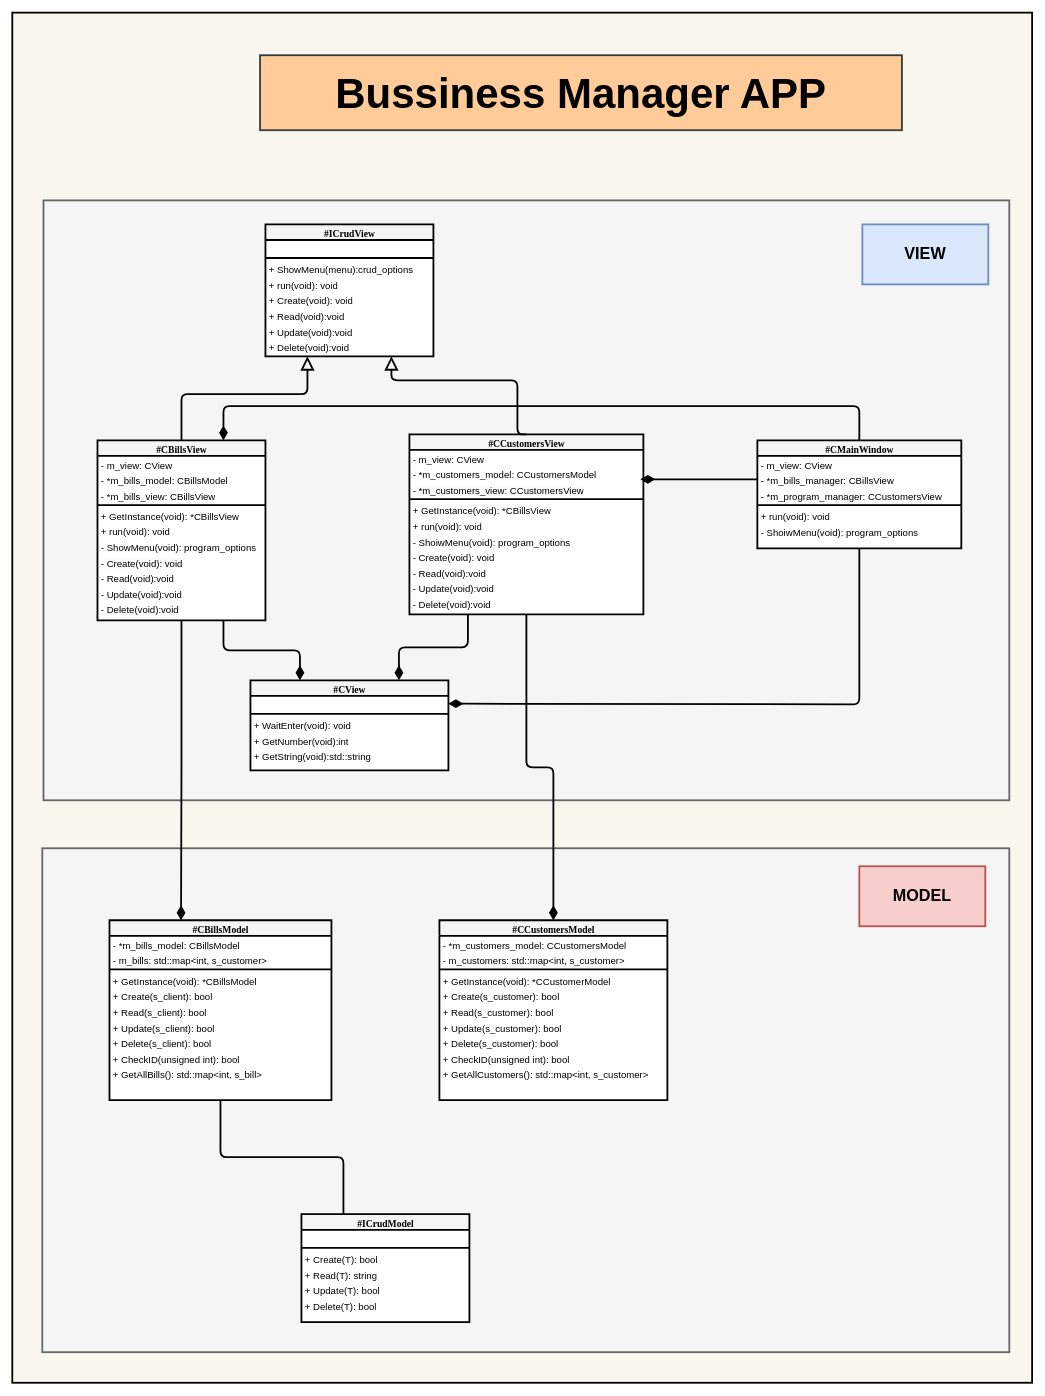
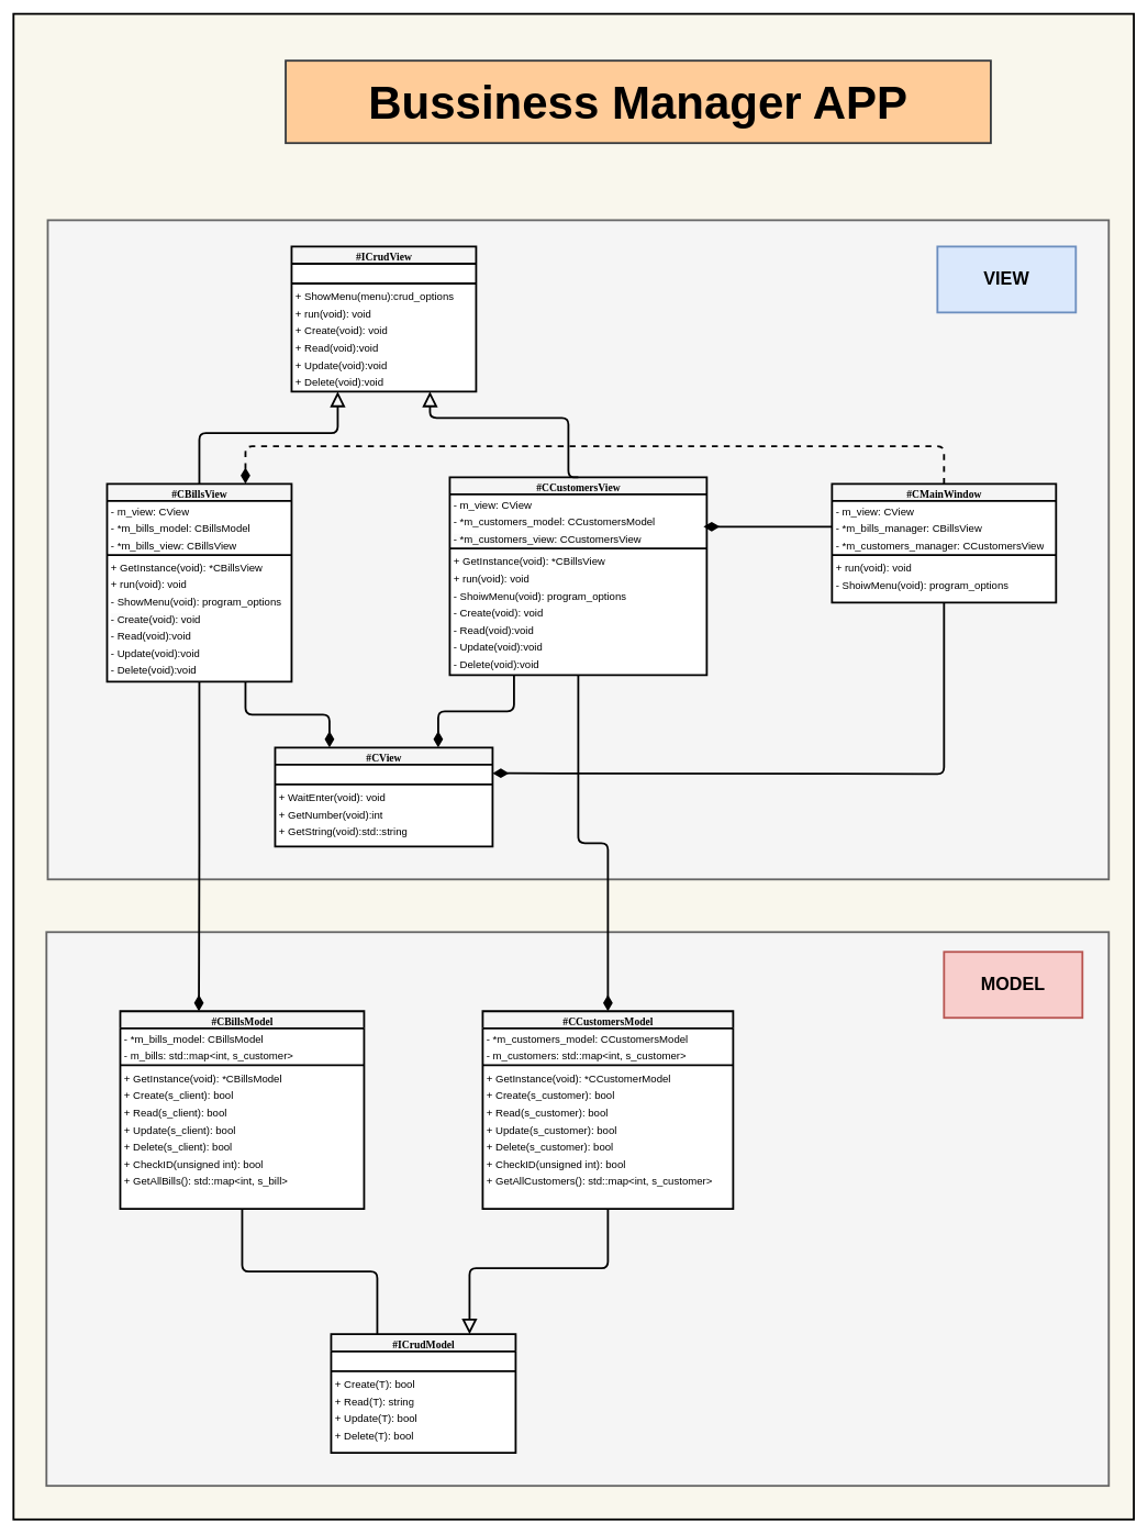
- <mxCell id="89" value="&lt;font style=&quot;font-size: 27px;&quot;&gt;VIEW&lt;/font&gt;" style="text;html=1;align=center;verticalAlign=middle;whiteSpace=wrap;rounded=0;fontSize=16;fontStyle=1;fillColor=#dae8fc;strokeColor=#6c8ebf;fontColor=#000000;strokeWidth=3;" parent="1" vertex="1"><mxGeometry x="1437" y="373" width="210" height="100" as="geometry" /></mxCell>
+ <mxCell id="89" value="&lt;font style=&quot;font-size: 27px;&quot;&gt;VIEW&lt;/font&gt;" style="text;html=1;align=center;verticalAlign=middle;whiteSpace=wrap;rounded=0;fontSize=16;fontStyle=1;fillColor=#dae8fc;strokeColor=#6c8ebf;fontColor=#000000;strokeWidth=3;" parent="1" vertex="1"><mxGeometry x="1422" y="373" width="210" height="100" as="geometry" /></mxCell>
- <mxCell id="92" style="edgeStyle=orthogonalEdgeStyle;html=1;labelBackgroundColor=none;startFill=0;startSize=8;endArrow=diamondThin;endFill=1;endSize=16;fontFamily=Verdana;fontSize=12;startArrow=none;targetPerimeterSpacing=0;exitX=0.5;exitY=0;exitDx=0;exitDy=0;entryX=0.75;entryY=0;entryDx=0;entryDy=0;fontColor=#000000;strokeColor=#000000;strokeWidth=3;" parent="1" source="4" target="11" edge="1"><mxGeometry relative="1" as="geometry"><Array as="points"><mxPoint x="1432" y="676" /><mxPoint x="372" y="676" /></Array><mxPoint x="1272" y="808" as="sourcePoint" /><mxPoint x="1077" y="808" as="targetPoint" /></mxGeometry></mxCell>
+ <mxCell id="92" style="edgeStyle=orthogonalEdgeStyle;html=1;labelBackgroundColor=none;startFill=0;startSize=8;endArrow=diamondThin;endFill=1;endSize=16;fontFamily=Verdana;fontSize=12;startArrow=none;targetPerimeterSpacing=0;exitX=0.5;exitY=0;exitDx=0;exitDy=0;entryX=0.75;entryY=0;entryDx=0;entryDy=0;fontColor=#000000;strokeColor=#000000;strokeWidth=3;dashed=1;" parent="1" source="4" target="11" edge="1"><mxGeometry relative="1" as="geometry"><Array as="points"><mxPoint x="1432" y="676" /><mxPoint x="372" y="676" /></Array><mxPoint x="1272" y="808" as="sourcePoint" /><mxPoint x="1077" y="808" as="targetPoint" /></mxGeometry></mxCell>
- <mxCell id="7" value="- *m_program_manager: CCustomersView" style="text;html=1;strokeColor=none;fillColor=none;align=left;verticalAlign=top;spacingLeft=4;spacingRight=4;whiteSpace=wrap;overflow=hidden;rotatable=0;points=[[0,0.5],[1,0.5]];portConstraint=eastwest;fontSize=16;fontColor=#000000;strokeWidth=3;" parent="4" vertex="1"><mxGeometry y="78" width="340" height="26" as="geometry" /></mxCell>
+ <mxCell id="7" value="- *m_customers_manager: CCustomersView" style="text;html=1;strokeColor=none;fillColor=none;align=left;verticalAlign=top;spacingLeft=4;spacingRight=4;whiteSpace=wrap;overflow=hidden;rotatable=0;points=[[0,0.5],[1,0.5]];portConstraint=eastwest;fontSize=16;fontColor=#000000;strokeWidth=3;" parent="4" vertex="1"><mxGeometry y="78" width="340" height="26" as="geometry" /></mxCell>
+ <mxCell id="77" style="edgeStyle=orthogonalEdgeStyle;html=1;labelBackgroundColor=none;startFill=0;startSize=8;endArrow=block;endFill=0;endSize=16;fontFamily=Verdana;fontSize=16;exitX=0.5;exitY=1;exitDx=0;exitDy=0;entryX=0.75;entryY=0;entryDx=0;entryDy=0;fontColor=#000000;strokeColor=#000000;strokeWidth=3;" parent="1" source="58" target="69" edge="1"><mxGeometry relative="1" as="geometry"><Array as="points"><mxPoint x="922" y="1923" /><mxPoint x="712" y="1923" /></Array><mxPoint x="862" y="1723" as="sourcePoint" /><mxPoint x="652" y="1383" as="targetPoint" /></mxGeometry></mxCell>
